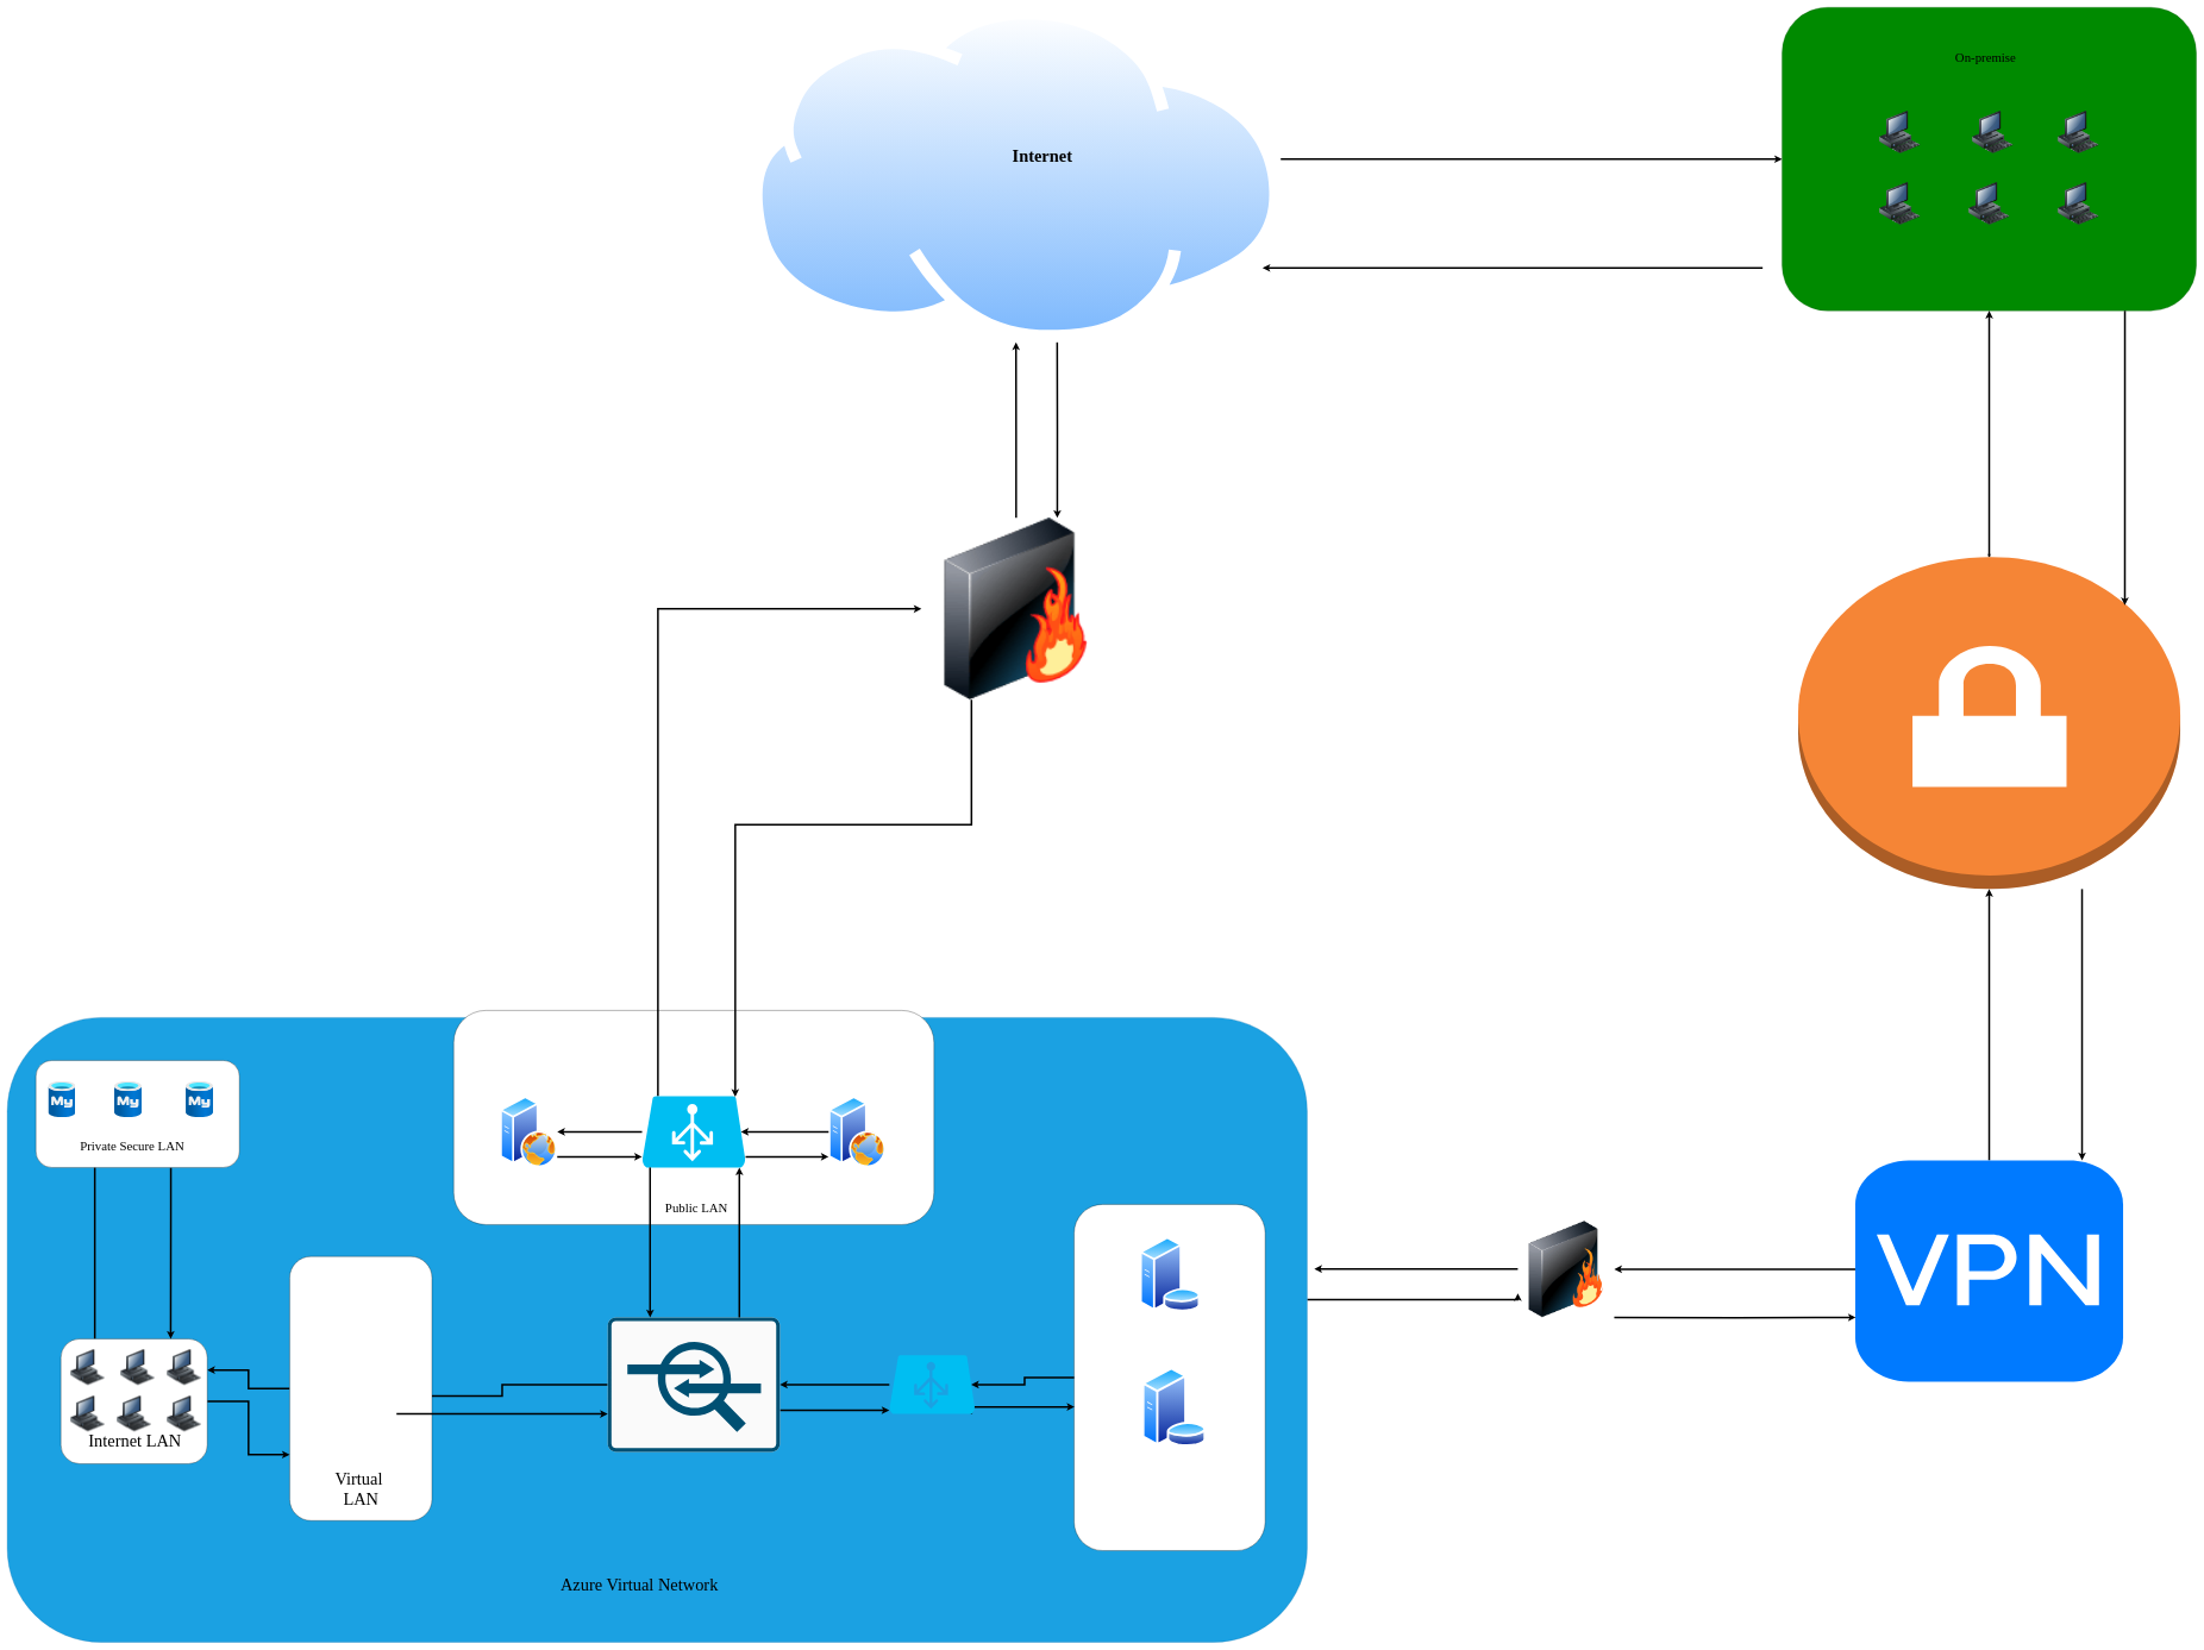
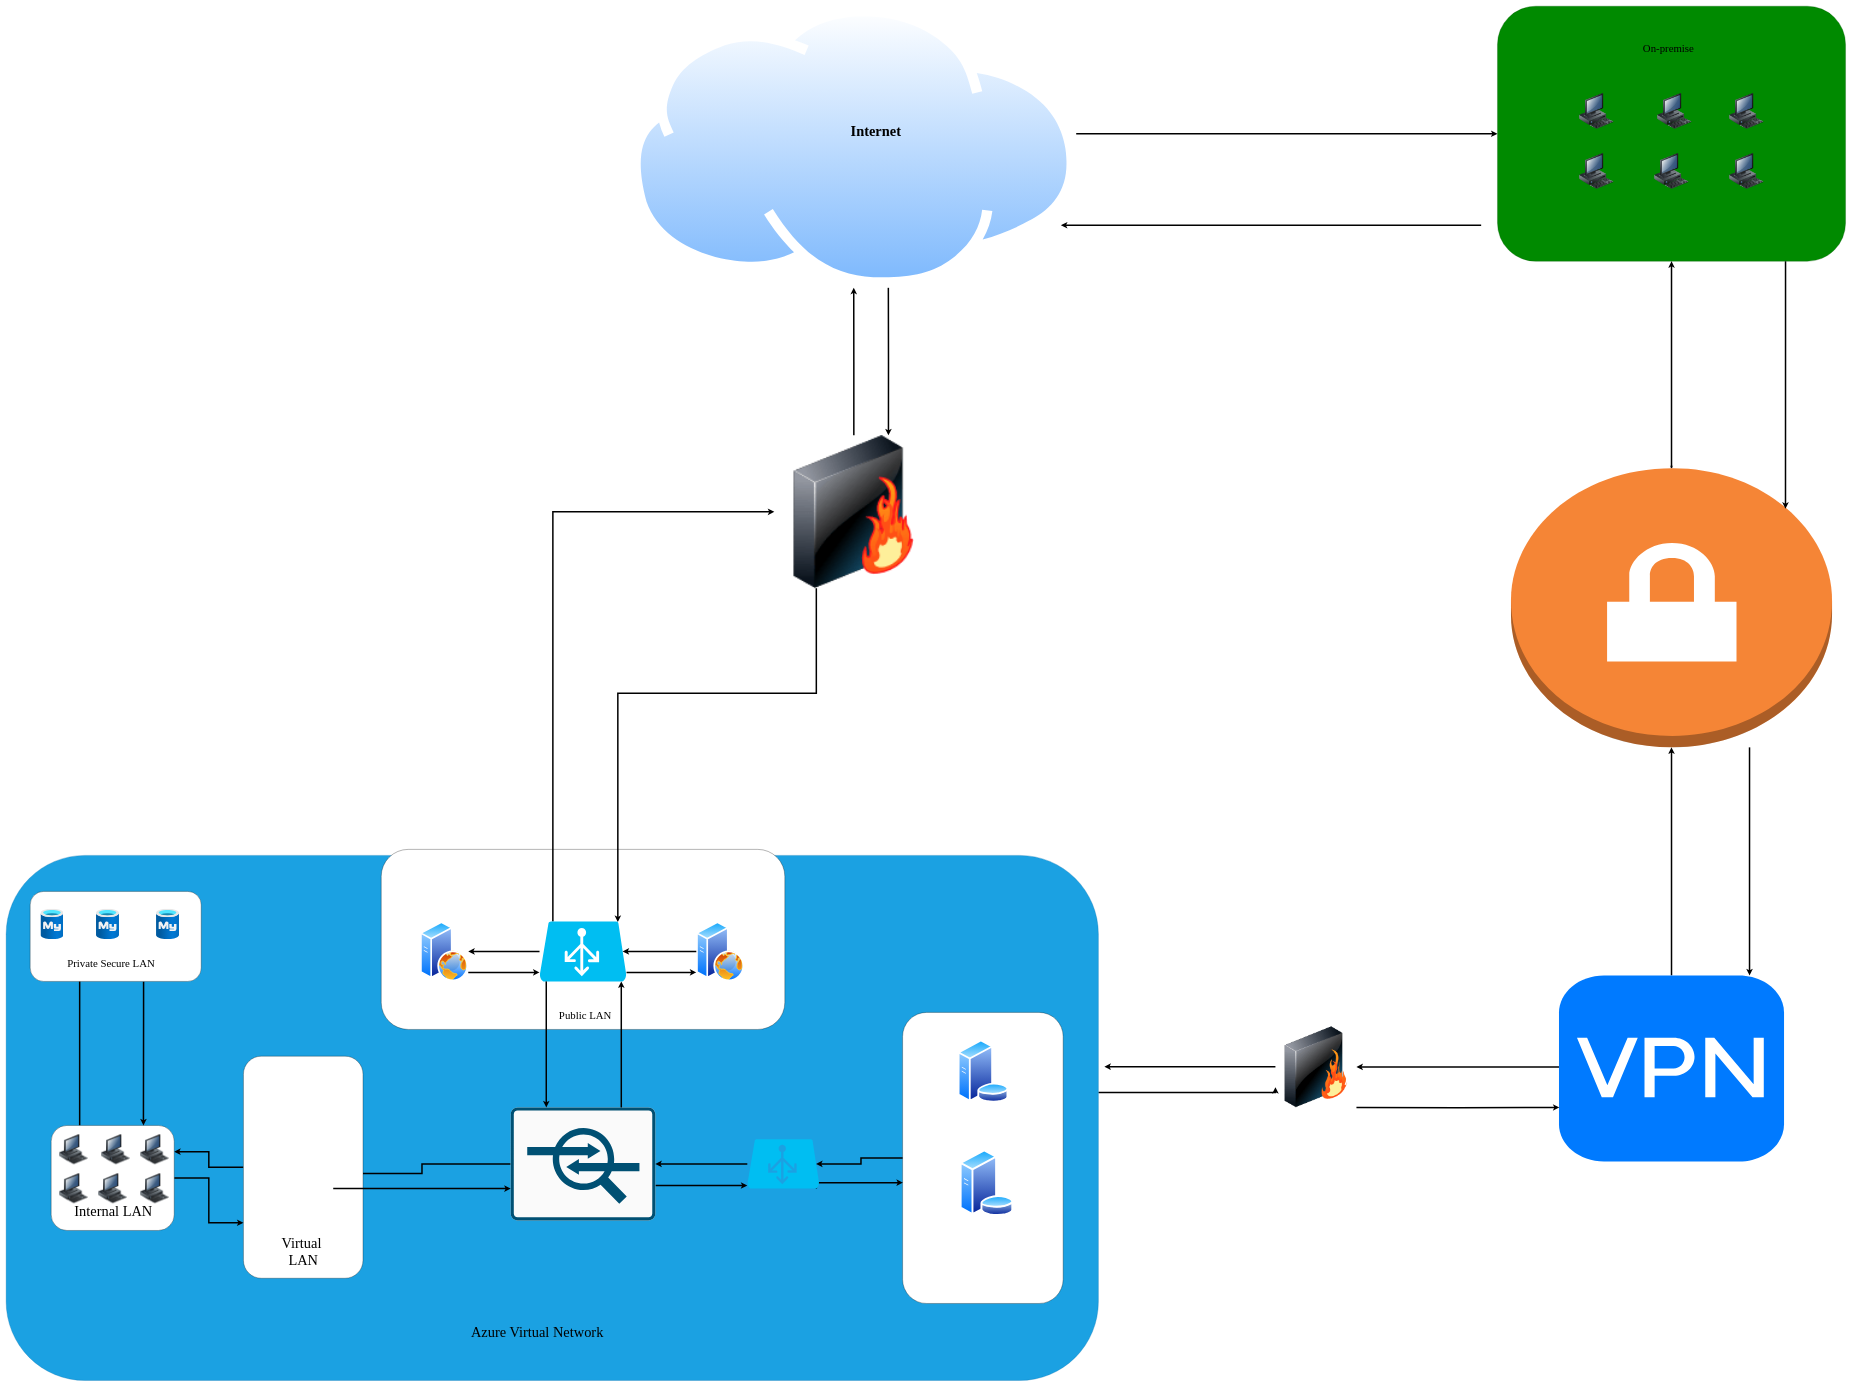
- <mxCell id="62" value="&lt;font face=&quot;Comic Sans MS&quot;&gt;&lt;span style=&quot;font-size: 48px;&quot;&gt;Internet LAN&lt;/span&gt;&lt;/font&gt;" style="text;strokeColor=none;align=center;fillColor=none;html=1;verticalAlign=middle;whiteSpace=wrap;rounded=0;" vertex="1" parent="1"><mxGeometry x="220" y="3990" width="315" height="90" as="geometry" /></mxCell>
+ <mxCell id="62" value="&lt;font face=&quot;Comic Sans MS&quot;&gt;&lt;span style=&quot;font-size: 48px;&quot;&gt;Internal LAN&lt;/span&gt;&lt;/font&gt;" style="text;strokeColor=none;align=center;fillColor=none;html=1;verticalAlign=middle;whiteSpace=wrap;rounded=0;" vertex="1" parent="1"><mxGeometry x="220" y="3990" width="315" height="90" as="geometry" /></mxCell>
